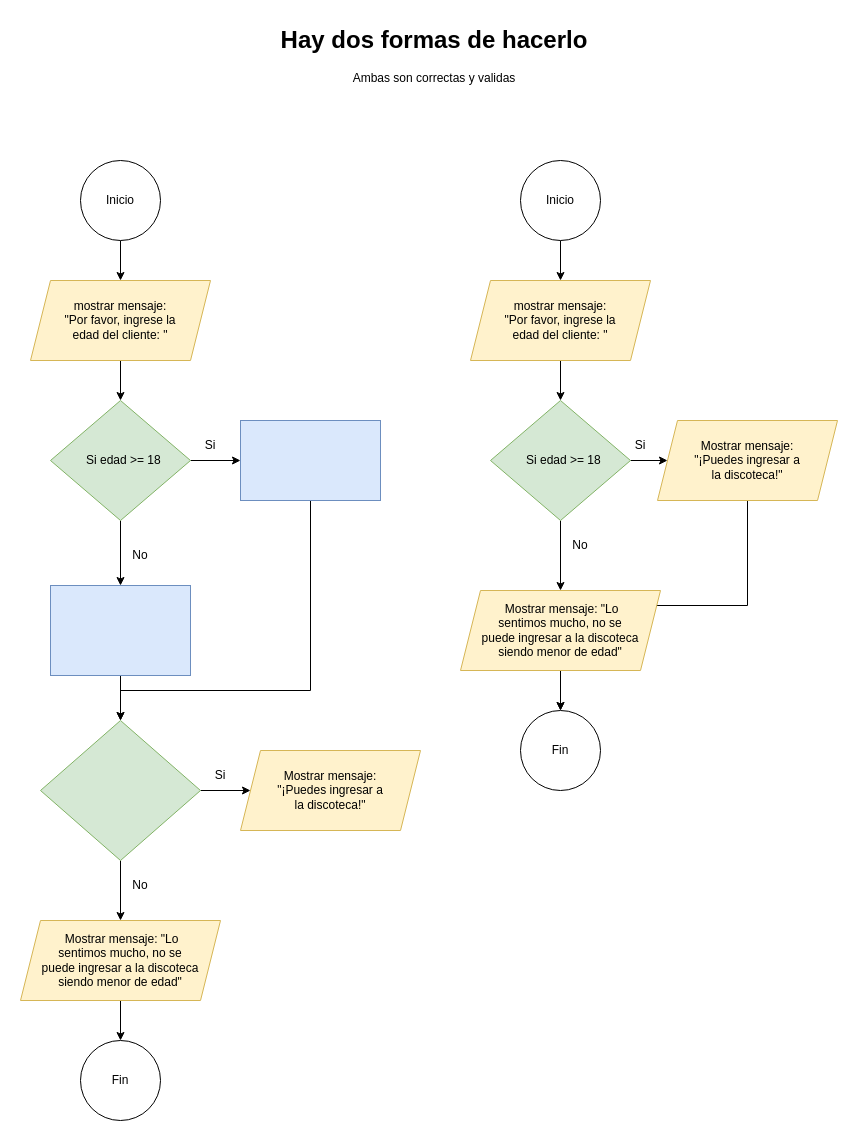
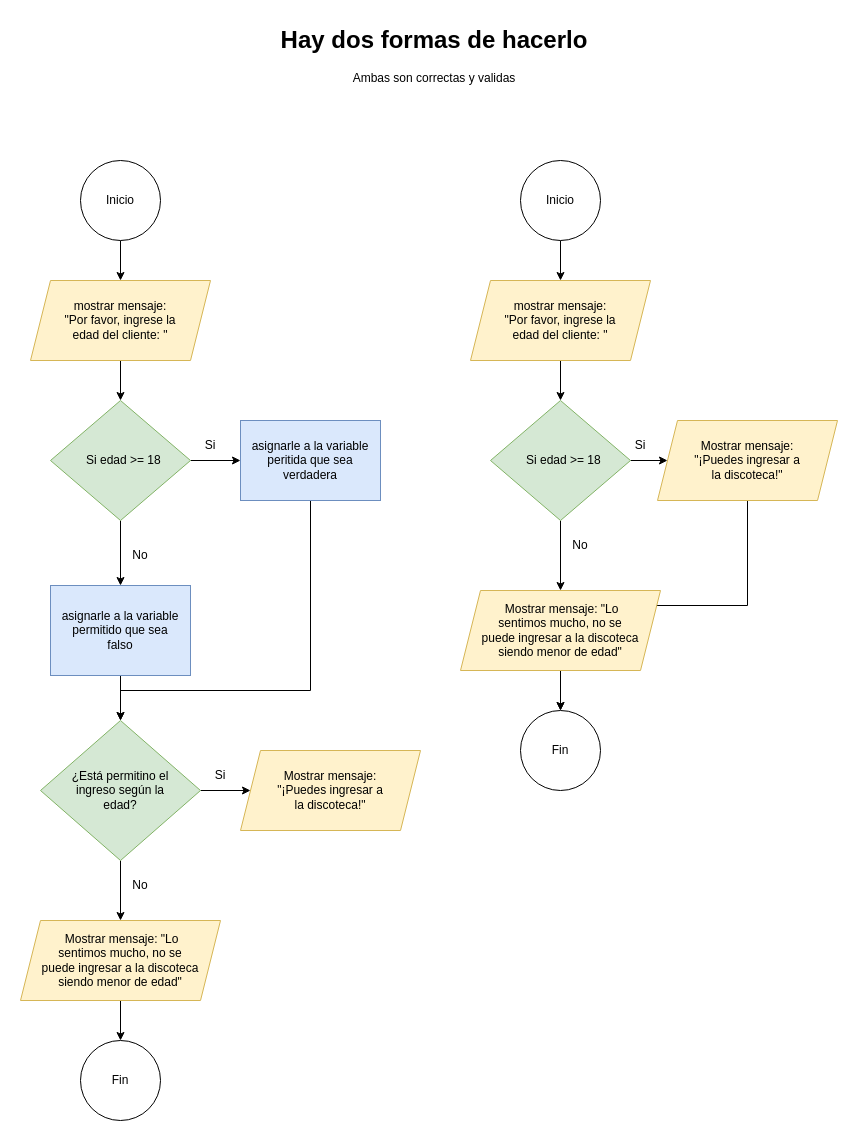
+ <mxCell id="14" value="asignarle a la variable peritida que sea verdadera" style="text;html=1;strokeColor=none;fillColor=none;align=center;verticalAlign=middle;whiteSpace=wrap;rounded=0;" vertex="1" parent="1"><mxGeometry x="250" y="445" width="120" height="30" as="geometry" /></mxCell>
+ <mxCell id="18" value="asignarle a la variable permitido que sea falso" style="text;html=1;strokeColor=none;fillColor=none;align=center;verticalAlign=middle;whiteSpace=wrap;rounded=0;" vertex="1" parent="1"><mxGeometry x="60" y="615" width="120" height="30" as="geometry" /></mxCell>
+ <mxCell id="23" value="¿Está permitino el ingreso según la edad?" style="text;html=1;strokeColor=none;fillColor=none;align=center;verticalAlign=middle;whiteSpace=wrap;rounded=0;" vertex="1" parent="1"><mxGeometry x="60" y="770" width="120" height="40" as="geometry" /></mxCell>
